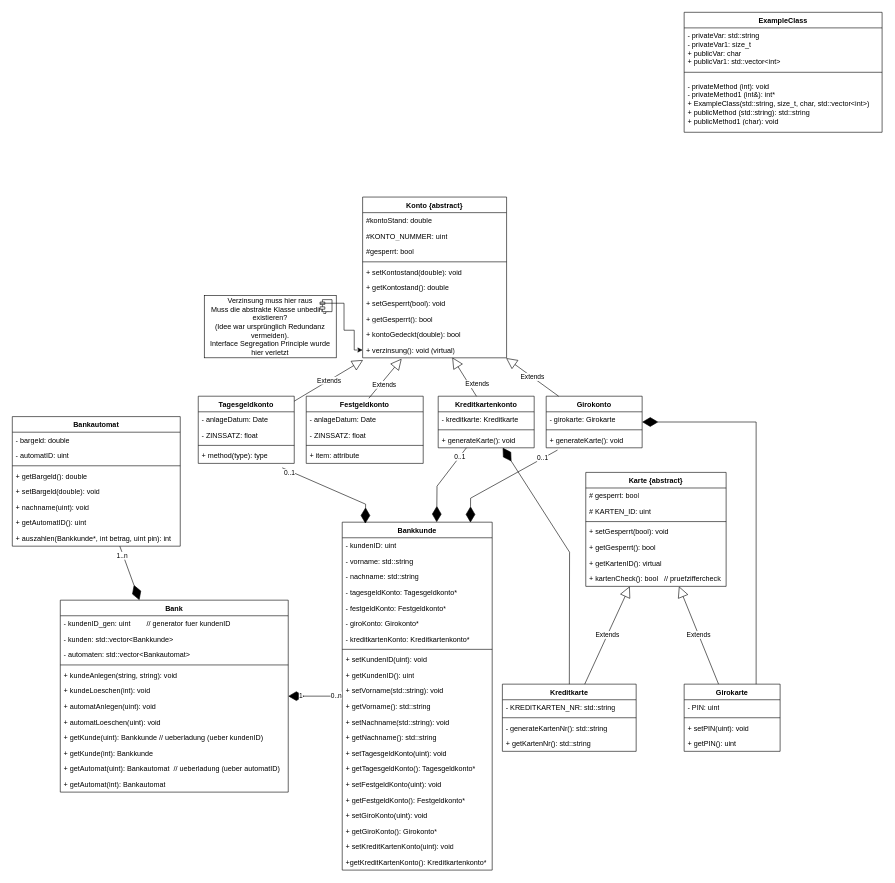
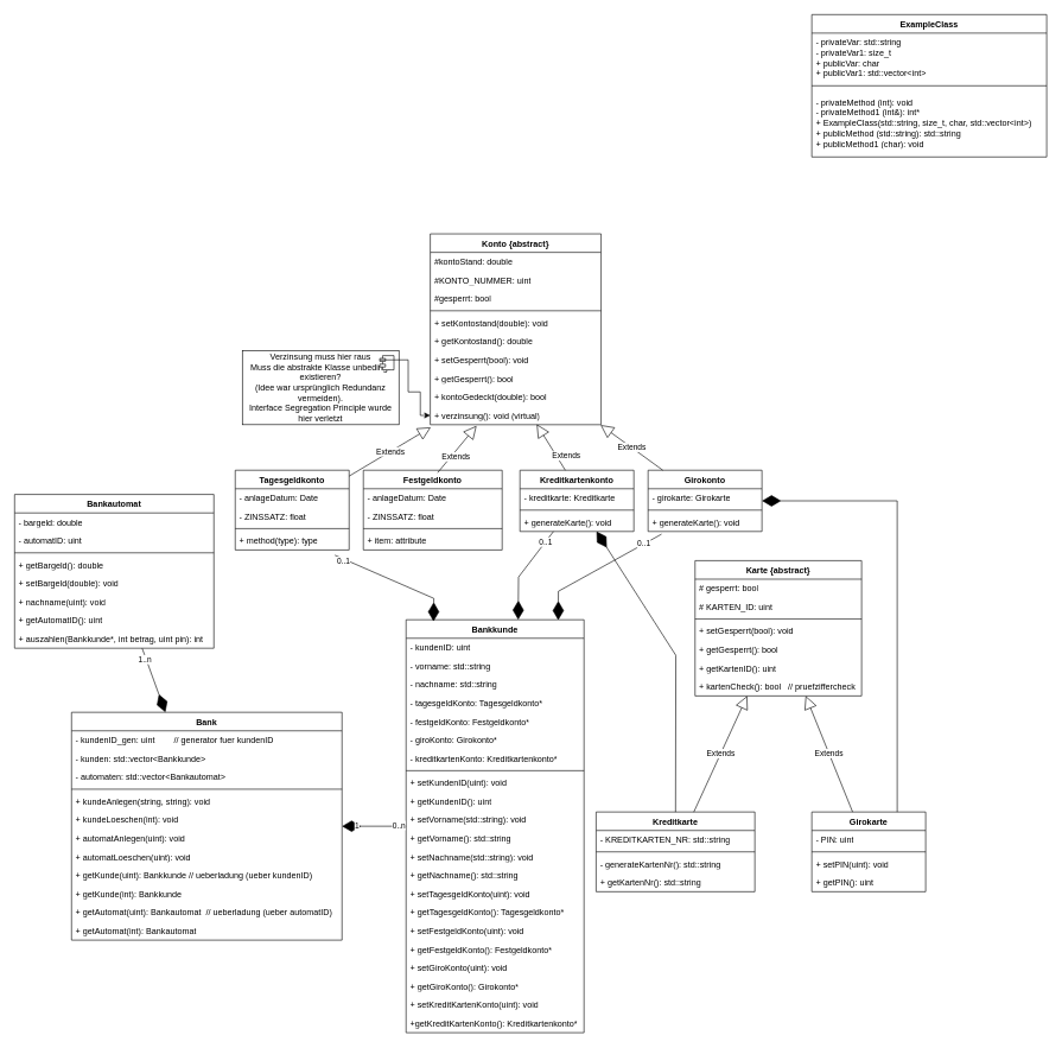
- <mxCell id="103" value="+ getKartenID(): virtual" style="text;strokeColor=none;fillColor=none;align=left;verticalAlign=top;spacingLeft=4;spacingRight=4;overflow=hidden;rotatable=0;points=[[0,0.5],[1,0.5]];portConstraint=eastwest;whiteSpace=wrap;html=1;" parent="97" vertex="1"><mxGeometry y="138" width="234" height="26" as="geometry" /></mxCell>
+ <mxCell id="103" value="+ getKartenID(): uint" style="text;strokeColor=none;fillColor=none;align=left;verticalAlign=top;spacingLeft=4;spacingRight=4;overflow=hidden;rotatable=0;points=[[0,0.5],[1,0.5]];portConstraint=eastwest;whiteSpace=wrap;html=1;" parent="97" vertex="1"><mxGeometry y="138" width="234" height="26" as="geometry" /></mxCell>
